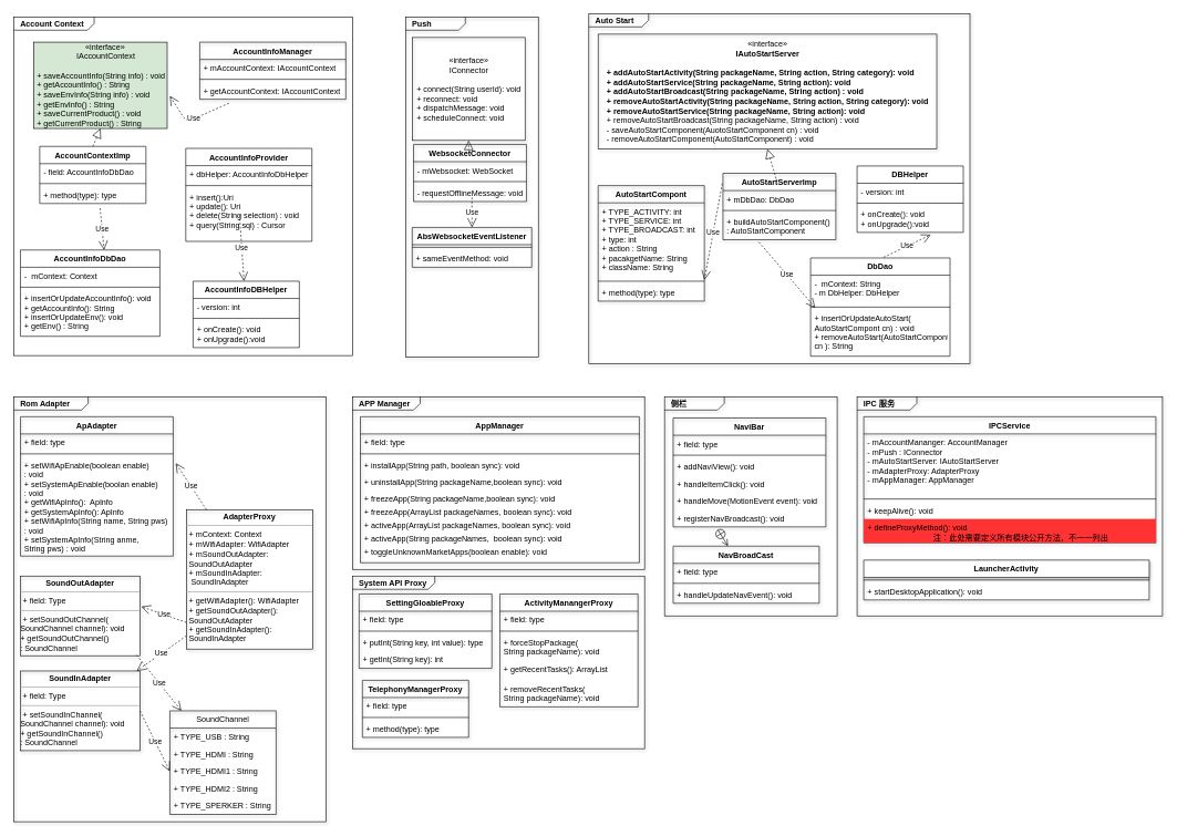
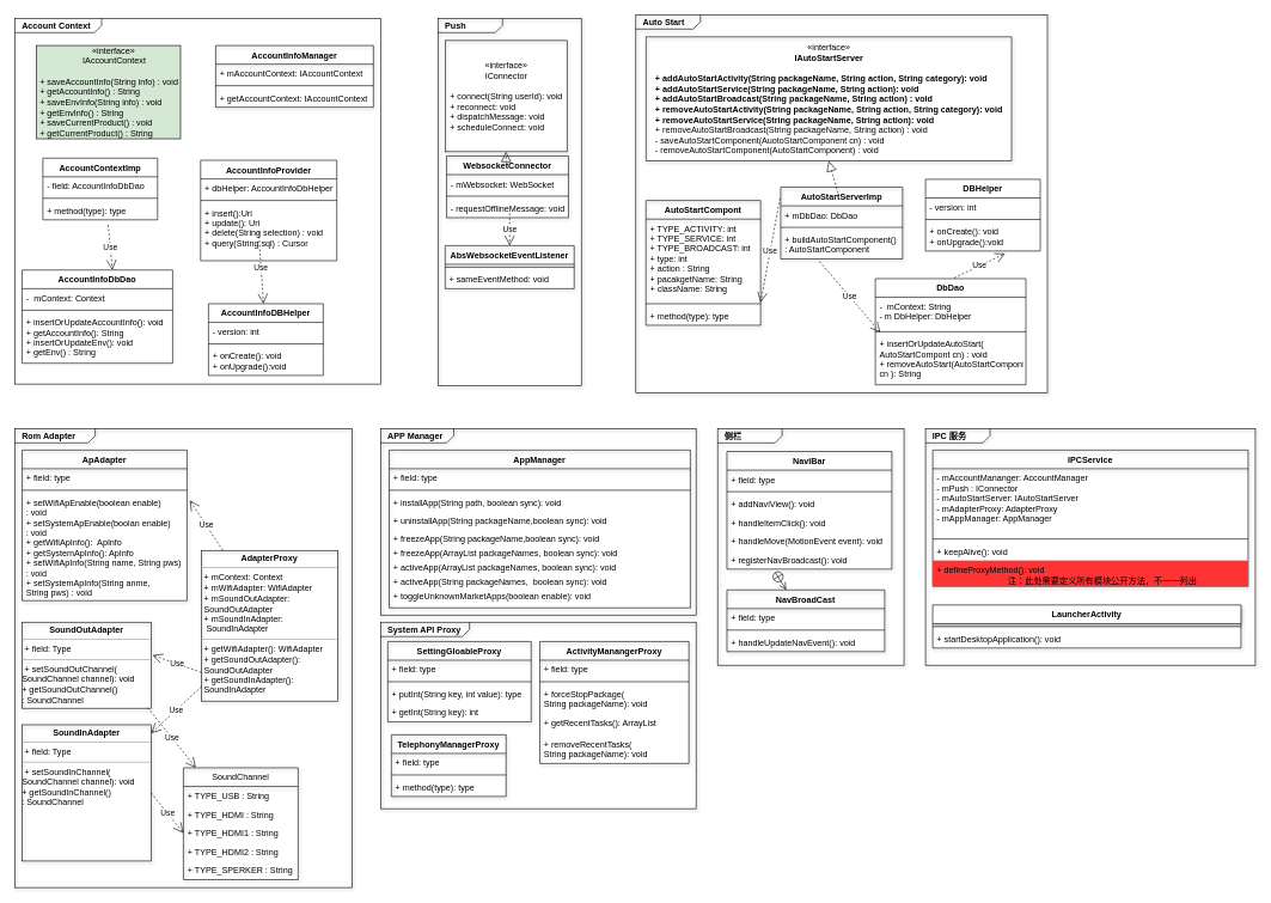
- <mxCell id="27" value="Use" style="endArrow=open;endSize=12;dashed=1;html=1;exitX=0.2;exitY=1.231;exitDx=0;exitDy=0;exitPerimeter=0;entryX=1.02;entryY=0.623;entryDx=0;entryDy=0;entryPerimeter=0;" edge="1" parent="1" source="26" target="3"><mxGeometry width="160" relative="1" as="geometry"><mxPoint x="300" y="173" as="sourcePoint" /><mxPoint x="460" y="173" as="targetPoint" /><Array as="points"><mxPoint x="280" y="183" /></Array></mxGeometry></mxCell>
- <mxCell id="8" value="" style="endArrow=block;dashed=1;endFill=0;endSize=12;html=1;entryX=0.5;entryY=1;entryDx=0;entryDy=0;exitX=0.5;exitY=0;exitDx=0;exitDy=0;" edge="1" parent="1" source="4" target="3"><mxGeometry width="160" relative="1" as="geometry"><mxPoint x="100" y="200.5" as="sourcePoint" /><mxPoint x="260" y="200.5" as="targetPoint" /></mxGeometry></mxCell>
- <mxCell id="73" value="&lt;p style=&quot;margin: 0px ; margin-top: 4px ; text-align: center&quot;&gt;&lt;b&gt;SoundInAdapter&lt;/b&gt;&lt;/p&gt;&lt;hr size=&quot;1&quot;&gt;&lt;p style=&quot;margin: 0px ; margin-left: 4px&quot;&gt;+ field: Type&lt;/p&gt;&lt;hr size=&quot;1&quot;&gt;&lt;p style=&quot;margin: 0px ; margin-left: 4px&quot;&gt;+ setSoundInChannel(&lt;/p&gt;SoundChannel channel&lt;span&gt;): void&lt;br&gt;&lt;/span&gt;&lt;span&gt;+ getSoundInChannel(&lt;/span&gt;&lt;span&gt;)&lt;br&gt;: SoundChannel&lt;/span&gt;&lt;span&gt;&lt;br&gt;&lt;/span&gt;" style="verticalAlign=top;align=left;overflow=fill;fontSize=12;fontFamily=Helvetica;html=1;shadow=1;fillColor=none;" vertex="1" parent="1"><mxGeometry x="30" y="1010" width="180" height="120" as="geometry" /></mxCell>
+ <mxCell id="73" value="&lt;p style=&quot;margin: 0px ; margin-top: 4px ; text-align: center&quot;&gt;&lt;b&gt;SoundInAdapter&lt;/b&gt;&lt;/p&gt;&lt;hr size=&quot;1&quot;&gt;&lt;p style=&quot;margin: 0px ; margin-left: 4px&quot;&gt;+ field: Type&lt;/p&gt;&lt;hr size=&quot;1&quot;&gt;&lt;p style=&quot;margin: 0px ; margin-left: 4px&quot;&gt;+ setSoundInChannel(&lt;/p&gt;SoundChannel channel&lt;span&gt;): void&lt;br&gt;&lt;/span&gt;&lt;span&gt;+ getSoundInChannel(&lt;/span&gt;&lt;span&gt;)&lt;br&gt;: SoundChannel&lt;/span&gt;&lt;span&gt;&lt;br&gt;&lt;/span&gt;" style="verticalAlign=top;align=left;overflow=fill;fontSize=12;fontFamily=Helvetica;html=1;shadow=1;fillColor=none;" vertex="1" parent="1"><mxGeometry x="30" y="1010" width="180" height="190" as="geometry" /></mxCell>
